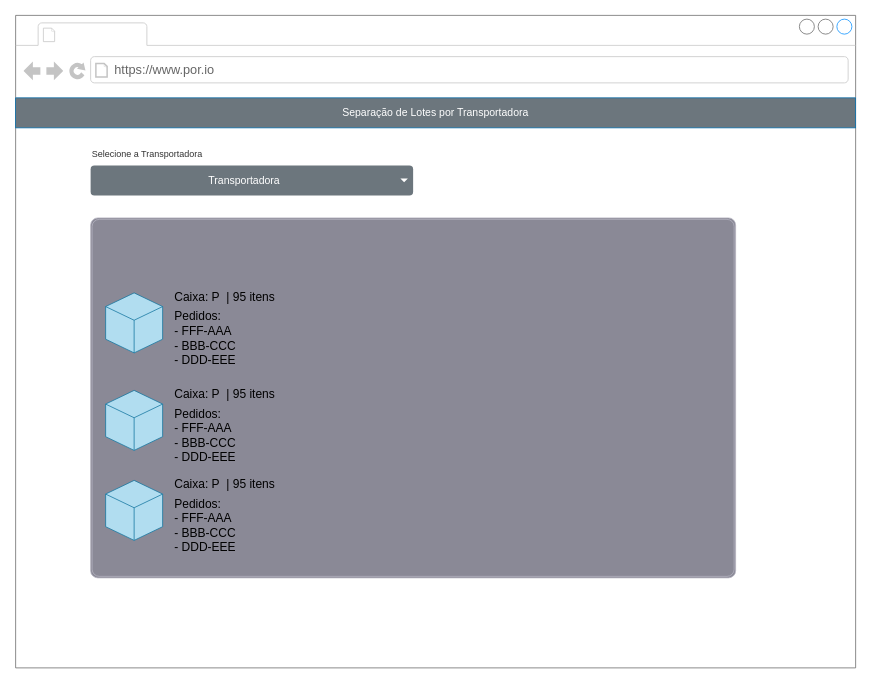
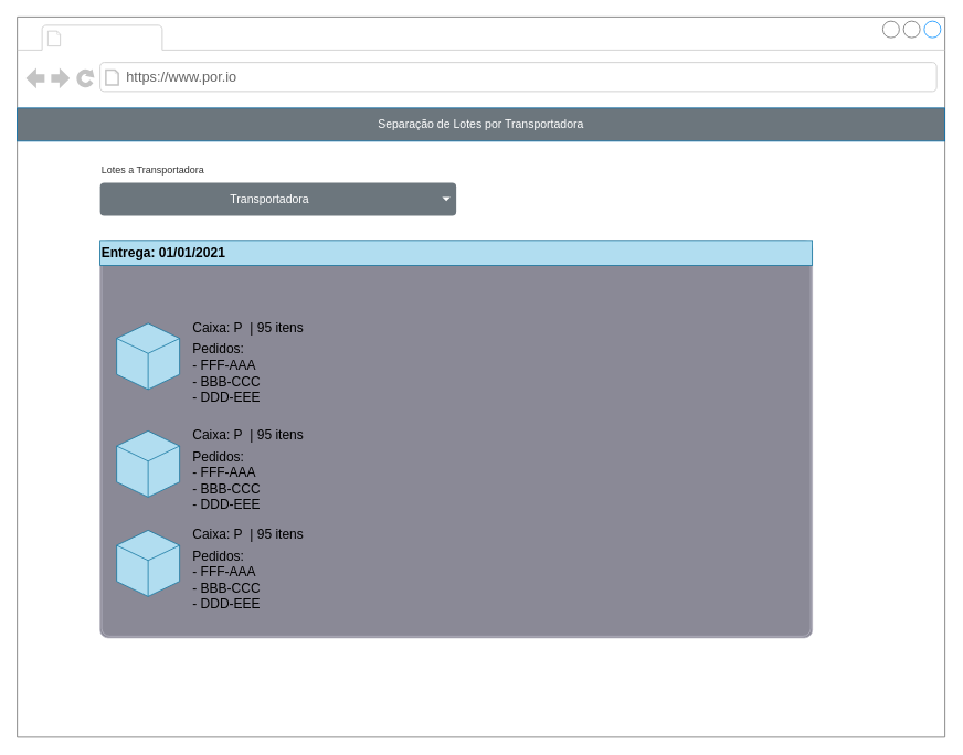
- <mxCell id="4" value="Selecione a Transportadora" style="text;html=1;strokeColor=none;fillColor=none;align=left;verticalAlign=middle;whiteSpace=wrap;rounded=0;fontColor=#333333;" vertex="1" parent="2"><mxGeometry x="100" y="170" width="160" height="30" as="geometry" /></mxCell>
+ <mxCell id="4" value="Lotes a Transportadora" style="text;html=1;strokeColor=none;fillColor=none;align=left;verticalAlign=middle;whiteSpace=wrap;rounded=0;fontColor=#333333;" vertex="1" parent="2"><mxGeometry x="100" y="170" width="160" height="30" as="geometry" /></mxCell>
+ <mxCell id="9" value="Entrega: 01/01/2021" style="rounded=0;whiteSpace=wrap;html=1;strokeColor=#10739e;fontSize=16;fillColor=#b1ddf0;fontColor=#000000;fontStyle=1;align=left;" vertex="1" parent="8"><mxGeometry width="860" height="30" as="geometry" /></mxCell>
